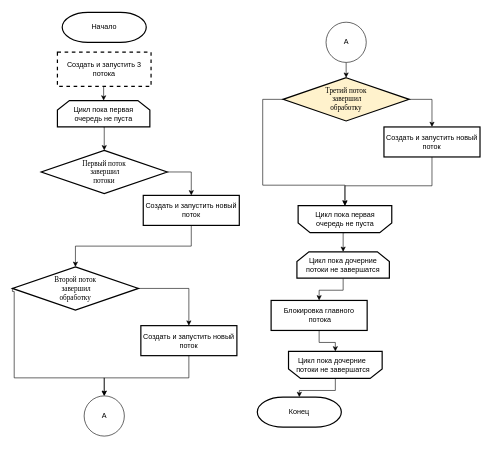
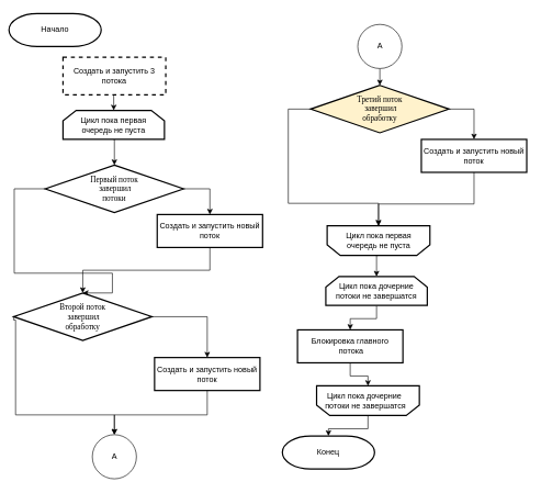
- <mxCell id="2" value="Начало" style="strokeWidth=2;html=1;shape=mxgraph.flowchart.terminator;whiteSpace=wrap;" parent="1" vertex="1"><mxGeometry x="103" y="20" width="140" height="50" as="geometry" /></mxCell>
+ <mxCell id="2" value="Начало" style="strokeWidth=2;html=1;shape=mxgraph.flowchart.terminator;whiteSpace=wrap;" parent="1" vertex="1"><mxGeometry x="13" y="20" width="140" height="50" as="geometry" /></mxCell>
+ <mxCell id="8" style="edgeStyle=orthogonalEdgeStyle;rounded=0;orthogonalLoop=1;jettySize=auto;html=1;exitX=0;exitY=0.5;exitDx=0;exitDy=0;entryX=0.5;entryY=0;entryDx=0;entryDy=0;" edge="1" parent="1" source="9" target="19"><mxGeometry relative="1" as="geometry"><Array as="points"><mxPoint x="21" y="286" /><mxPoint x="21" y="414" /><mxPoint x="170" y="414" /></Array></mxGeometry></mxCell>
